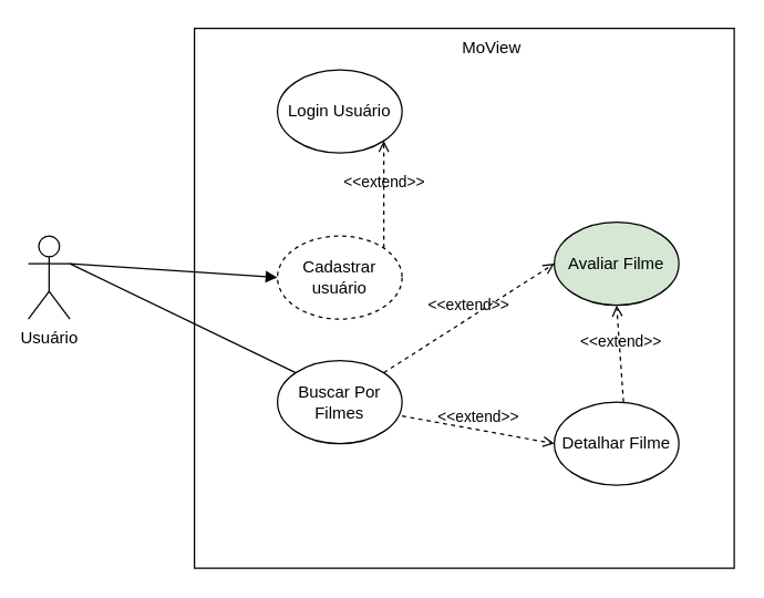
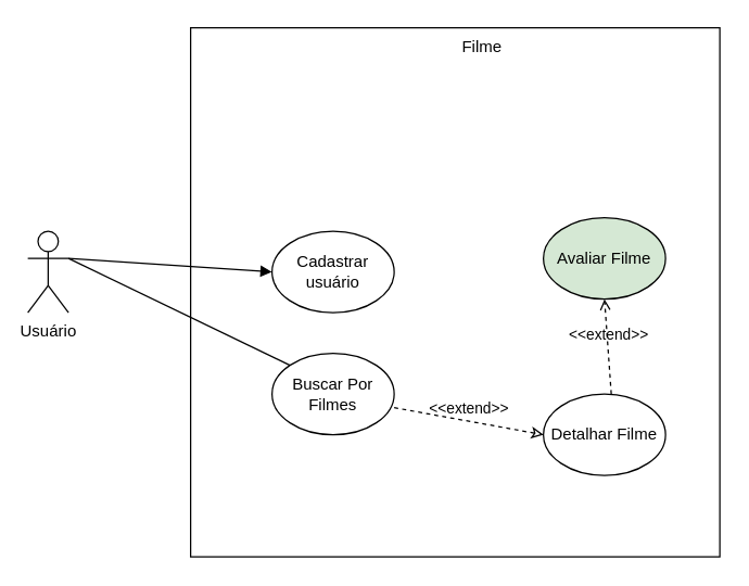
- <mxCell id="3" value="&lt;blockquote style=&quot;margin: 0 0 0 40px; border: none; padding: 0px;&quot;&gt;&lt;div style=&quot;&quot;&gt;&lt;span style=&quot;background-color: initial;&quot;&gt;MoView&lt;/span&gt;&lt;/div&gt;&lt;/blockquote&gt;" style="whiteSpace=wrap;html=1;aspect=fixed;align=center;horizontal=1;verticalAlign=top;" vertex="1" parent="1"><mxGeometry x="140" y="20" width="390" height="390" as="geometry" /></mxCell>
+ <mxCell id="3" value="&lt;blockquote style=&quot;margin: 0 0 0 40px; border: none; padding: 0px;&quot;&gt;&lt;div style=&quot;&quot;&gt;&lt;span style=&quot;background-color: initial;&quot;&gt;Filme&lt;/span&gt;&lt;/div&gt;&lt;/blockquote&gt;" style="whiteSpace=wrap;html=1;aspect=fixed;align=center;horizontal=1;verticalAlign=top;" vertex="1" parent="1"><mxGeometry x="140" y="20" width="390" height="390" as="geometry" /></mxCell>
- <mxCell id="5" value="Login Usuário" style="ellipse;whiteSpace=wrap;html=1;" vertex="1" parent="1"><mxGeometry x="200" y="50" width="90" height="60" as="geometry" /></mxCell>
- <mxCell id="9" value="&amp;lt;&amp;lt;extend&amp;gt;&amp;gt;" style="html=1;verticalAlign=bottom;labelBackgroundColor=none;endArrow=open;endFill=0;dashed=1;rounded=0;exitX=1;exitY=0;exitDx=0;exitDy=0;entryX=1;entryY=1;entryDx=0;entryDy=0;" edge="1" parent="1" source="4" target="5"><mxGeometry width="160" relative="1" as="geometry"><mxPoint x="104" y="310" as="sourcePoint" /><mxPoint x="140" y="370" as="targetPoint" /></mxGeometry></mxCell>
- <mxCell id="4" value="Cadastrar usuário" style="ellipse;whiteSpace=wrap;html=1;dashed=1;" vertex="1" parent="1"><mxGeometry x="200" y="170" width="90" height="60" as="geometry" /></mxCell>
+ <mxCell id="4" value="Cadastrar usuário" style="ellipse;whiteSpace=wrap;html=1;" vertex="1" parent="1"><mxGeometry x="200" y="170" width="90" height="60" as="geometry" /></mxCell>
- <mxCell id="12" value="&amp;lt;&amp;lt;extend&amp;gt;&amp;gt;" style="html=1;verticalAlign=bottom;labelBackgroundColor=none;endArrow=open;endFill=0;dashed=1;rounded=0;exitX=1;exitY=0;exitDx=0;exitDy=0;entryX=0;entryY=0.5;entryDx=0;entryDy=0;" edge="1" parent="1" source="6" target="7"><mxGeometry width="160" relative="1" as="geometry"><mxPoint x="290" y="290" as="sourcePoint" /><mxPoint x="290" y="212" as="targetPoint" /></mxGeometry></mxCell>
- <mxCell id="13" value="&amp;lt;&amp;lt;extend&amp;gt;&amp;gt;" style="html=1;verticalAlign=bottom;labelBackgroundColor=none;endArrow=open;endFill=0;dashed=1;rounded=0;exitX=1;exitY=0.667;exitDx=0;exitDy=0;entryX=0;entryY=0.5;entryDx=0;entryDy=0;exitPerimeter=0;" edge="1" parent="1" source="6" target="11"><mxGeometry width="160" relative="1" as="geometry"><mxPoint x="287" y="279" as="sourcePoint" /><mxPoint x="410" y="200" as="targetPoint" /></mxGeometry></mxCell>
+ <mxCell id="13" value="&amp;lt;&amp;lt;extend&amp;gt;&amp;gt;" style="html=1;verticalAlign=bottom;labelBackgroundColor=none;endArrow=classic;endFill=0;dashed=1;rounded=0;exitX=1;exitY=0.667;exitDx=0;exitDy=0;entryX=0;entryY=0.5;entryDx=0;entryDy=0;exitPerimeter=0;" edge="1" parent="1" source="6" target="11"><mxGeometry width="160" relative="1" as="geometry"><mxPoint x="287" y="279" as="sourcePoint" /><mxPoint x="410" y="200" as="targetPoint" /></mxGeometry></mxCell>
